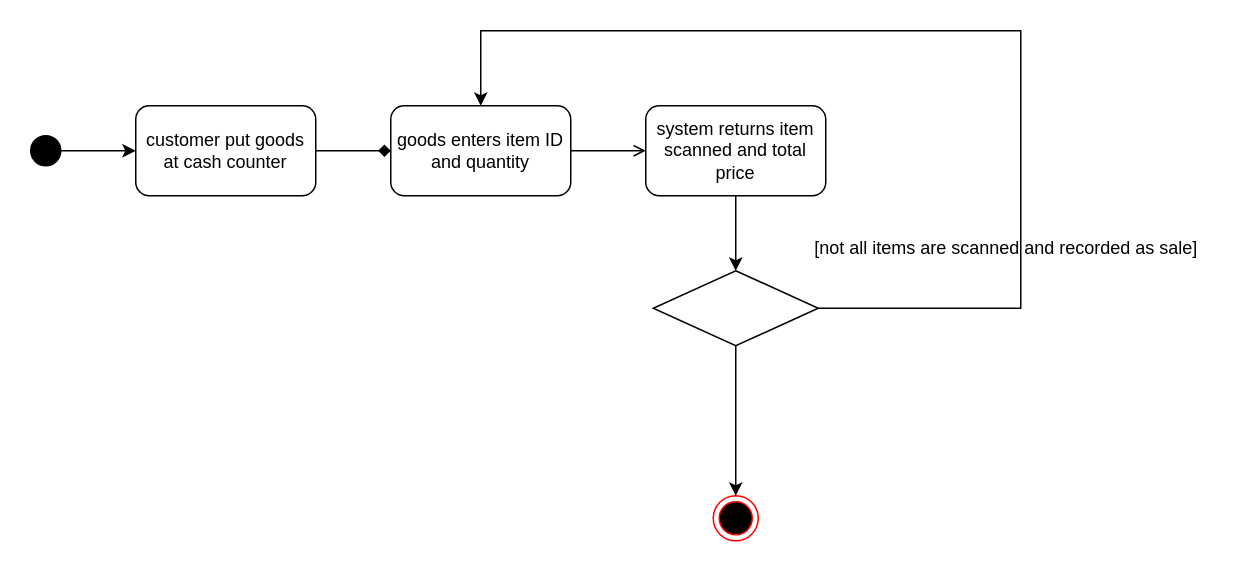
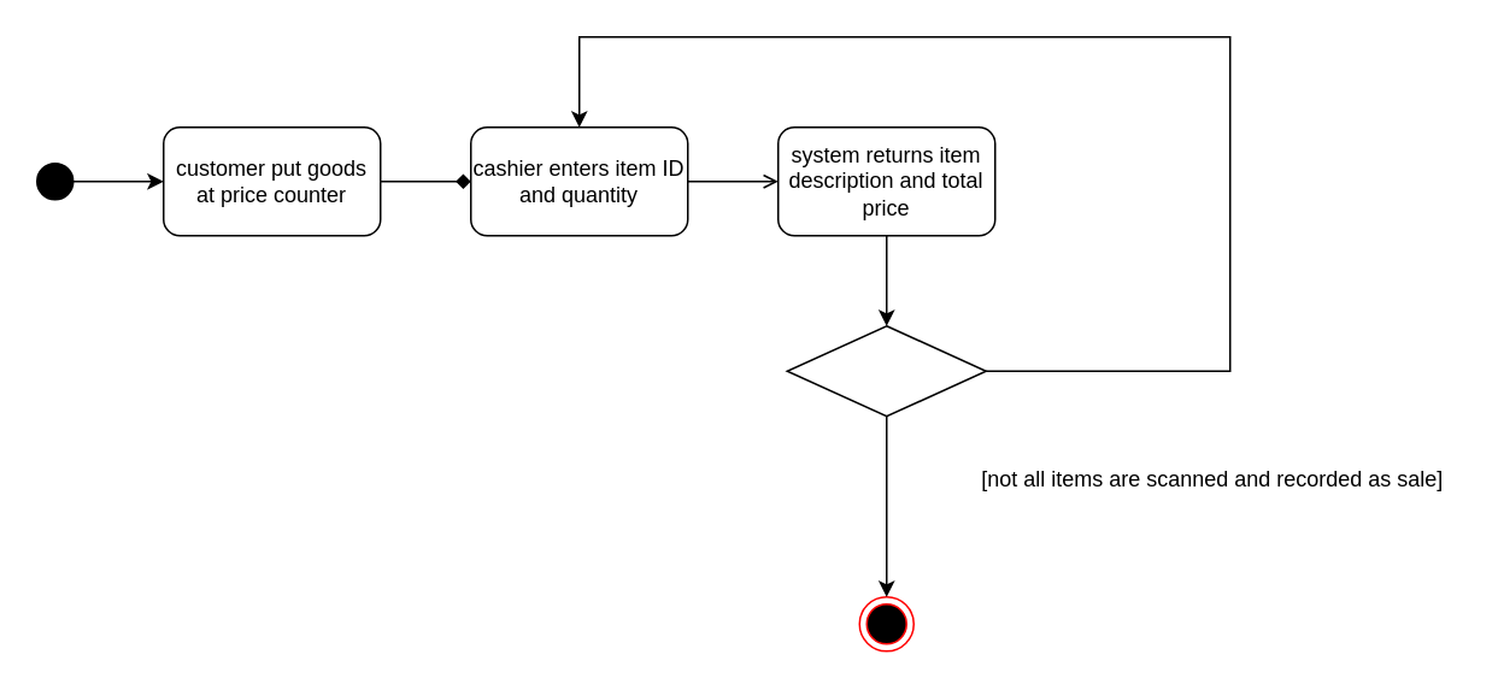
- <mxCell id="6" value="customer put goods at cash counter" style="rounded=1;whiteSpace=wrap;html=1;" vertex="1" parent="1"><mxGeometry x="90" y="70" width="120" height="60" as="geometry" /></mxCell>
+ <mxCell id="6" value="customer put goods at price counter" style="rounded=1;whiteSpace=wrap;html=1;" vertex="1" parent="1"><mxGeometry x="90" y="70" width="120" height="60" as="geometry" /></mxCell>
- <mxCell id="8" value="goods enters item ID and quantity" style="rounded=1;whiteSpace=wrap;html=1;" vertex="1" parent="1"><mxGeometry x="260" y="70" width="120" height="60" as="geometry" /></mxCell>
+ <mxCell id="8" value="cashier enters item ID and quantity" style="rounded=1;whiteSpace=wrap;html=1;" vertex="1" parent="1"><mxGeometry x="260" y="70" width="120" height="60" as="geometry" /></mxCell>
- <mxCell id="10" value="system returns item scanned and total price" style="rounded=1;whiteSpace=wrap;html=1;" vertex="1" parent="1"><mxGeometry x="430" y="70" width="120" height="60" as="geometry" /></mxCell>
+ <mxCell id="10" value="system returns item description and total price" style="rounded=1;whiteSpace=wrap;html=1;" vertex="1" parent="1"><mxGeometry x="430" y="70" width="120" height="60" as="geometry" /></mxCell>
- <mxCell id="13" value="[not all items are scanned and recorded as sale]" style="text;html=1;align=center;verticalAlign=middle;resizable=0;points=[];autosize=1;strokeColor=none;fillColor=none;" vertex="1" parent="1"><mxGeometry x="530" y="150" width="280" height="30" as="geometry" /></mxCell>
+ <mxCell id="13" value="[not all items are scanned and recorded as sale]" style="text;html=1;align=center;verticalAlign=middle;resizable=0;points=[];autosize=1;strokeColor=none;fillColor=none;" vertex="1" parent="1"><mxGeometry x="530" y="250" width="280" height="30" as="geometry" /></mxCell>
